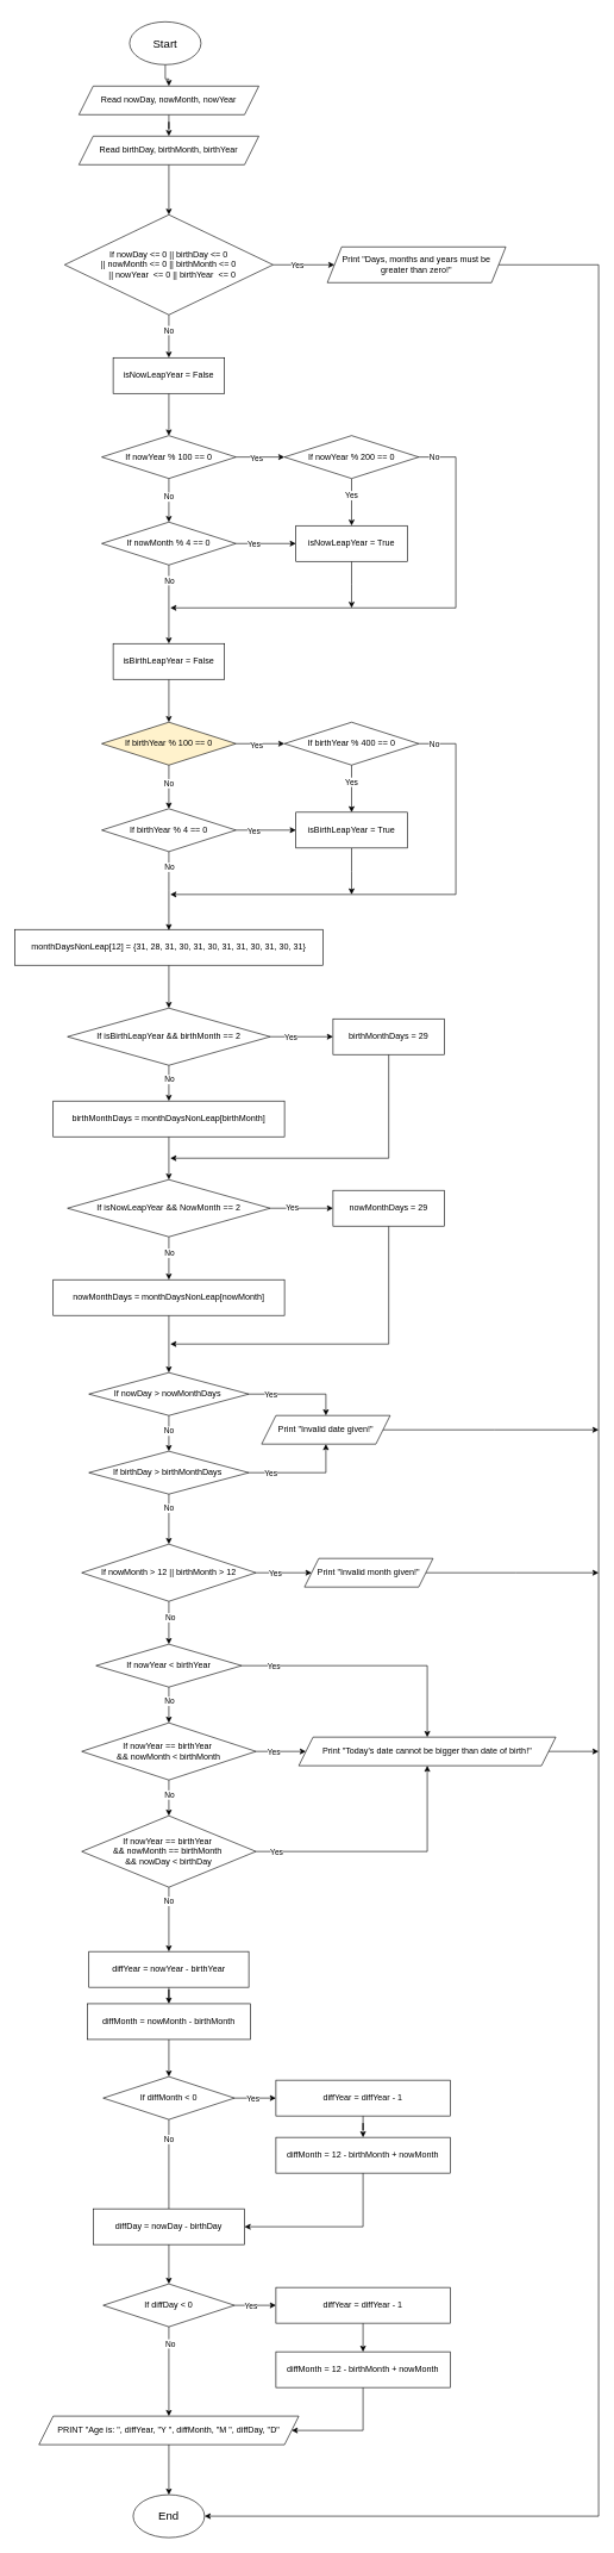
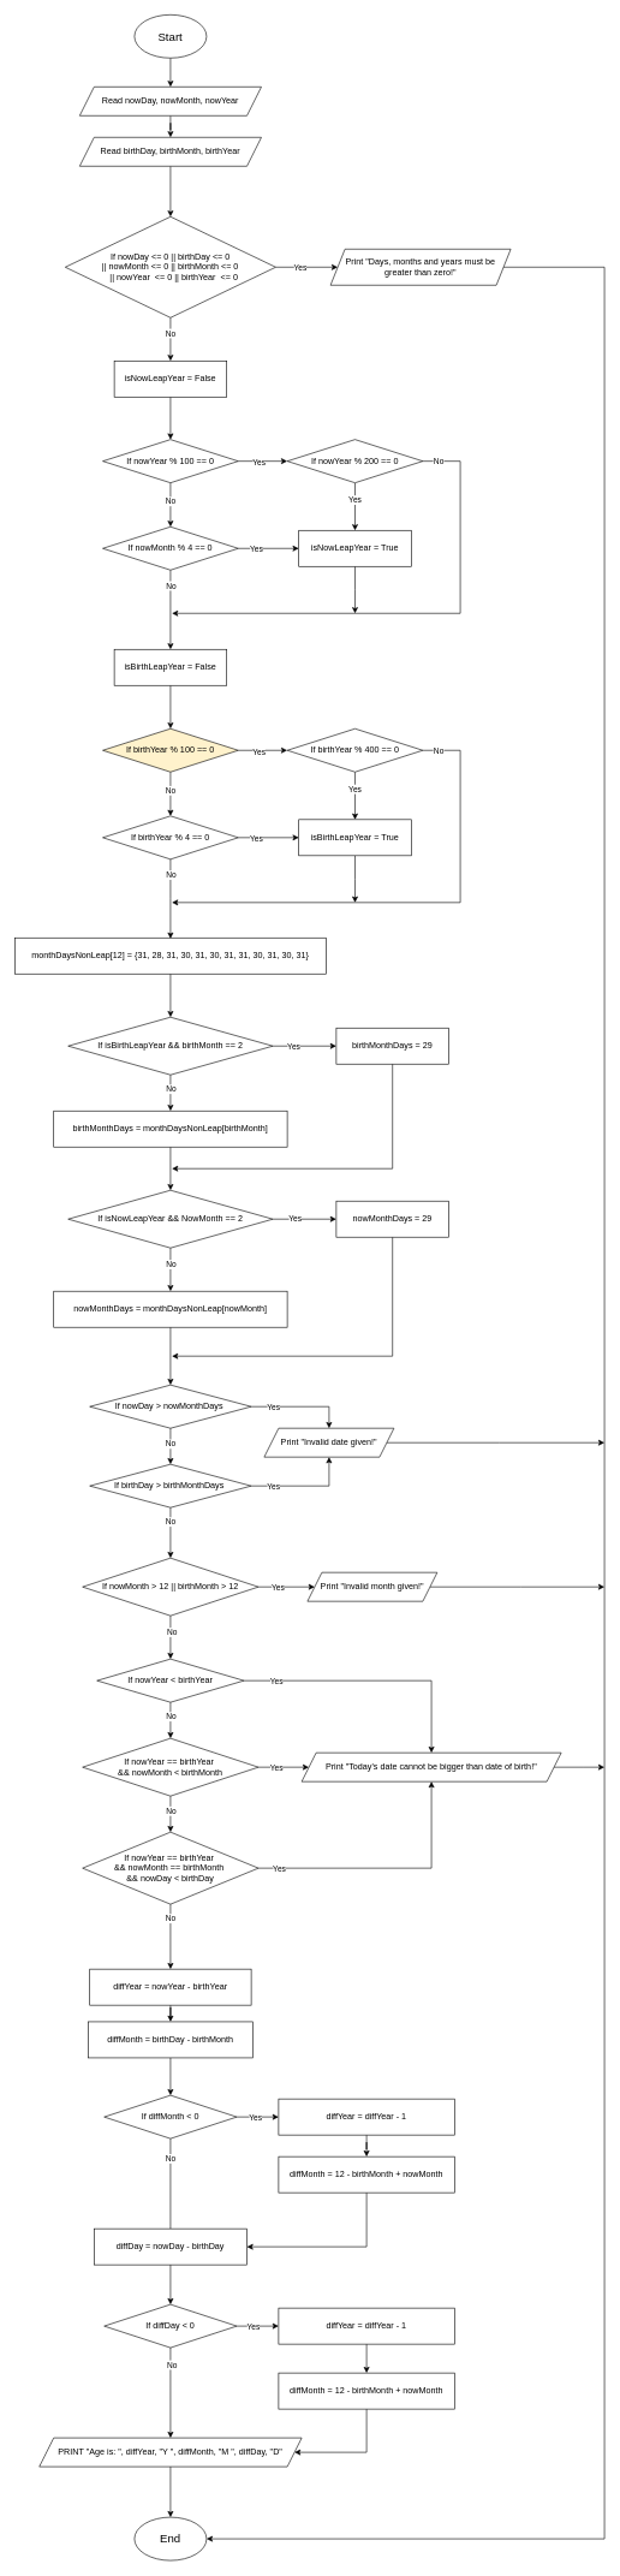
- <mxCell id="3" value="Start" style="ellipse;whiteSpace=wrap;html=1;fontSize=16;" vertex="1" parent="1"><mxGeometry x="181" y="30" width="100" height="60" as="geometry" /></mxCell>
+ <mxCell id="3" value="Start" style="ellipse;whiteSpace=wrap;html=1;fontSize=16;" vertex="1" parent="1"><mxGeometry x="186" y="20" width="100" height="60" as="geometry" /></mxCell>
- <mxCell id="96" value="diffMonth = nowMonth - birthMonth" style="rounded=0;whiteSpace=wrap;html=1;" vertex="1" parent="1"><mxGeometry x="122" y="2803" width="228" height="50" as="geometry" /></mxCell>
+ <mxCell id="96" value="diffMonth = birthDay - birthMonth" style="rounded=0;whiteSpace=wrap;html=1;" vertex="1" parent="1"><mxGeometry x="122" y="2803" width="228" height="50" as="geometry" /></mxCell>
